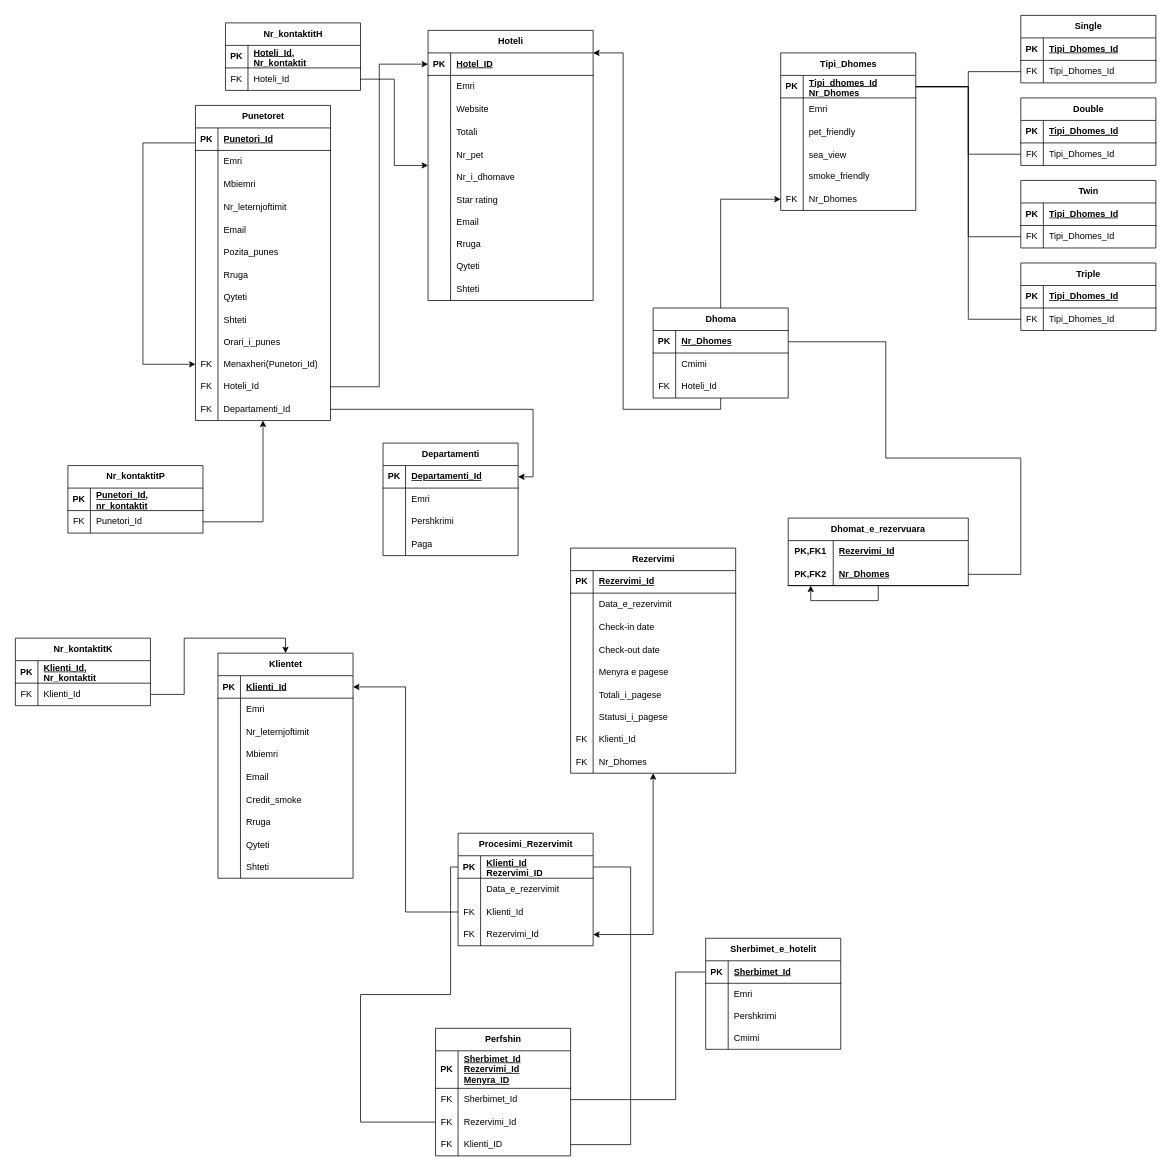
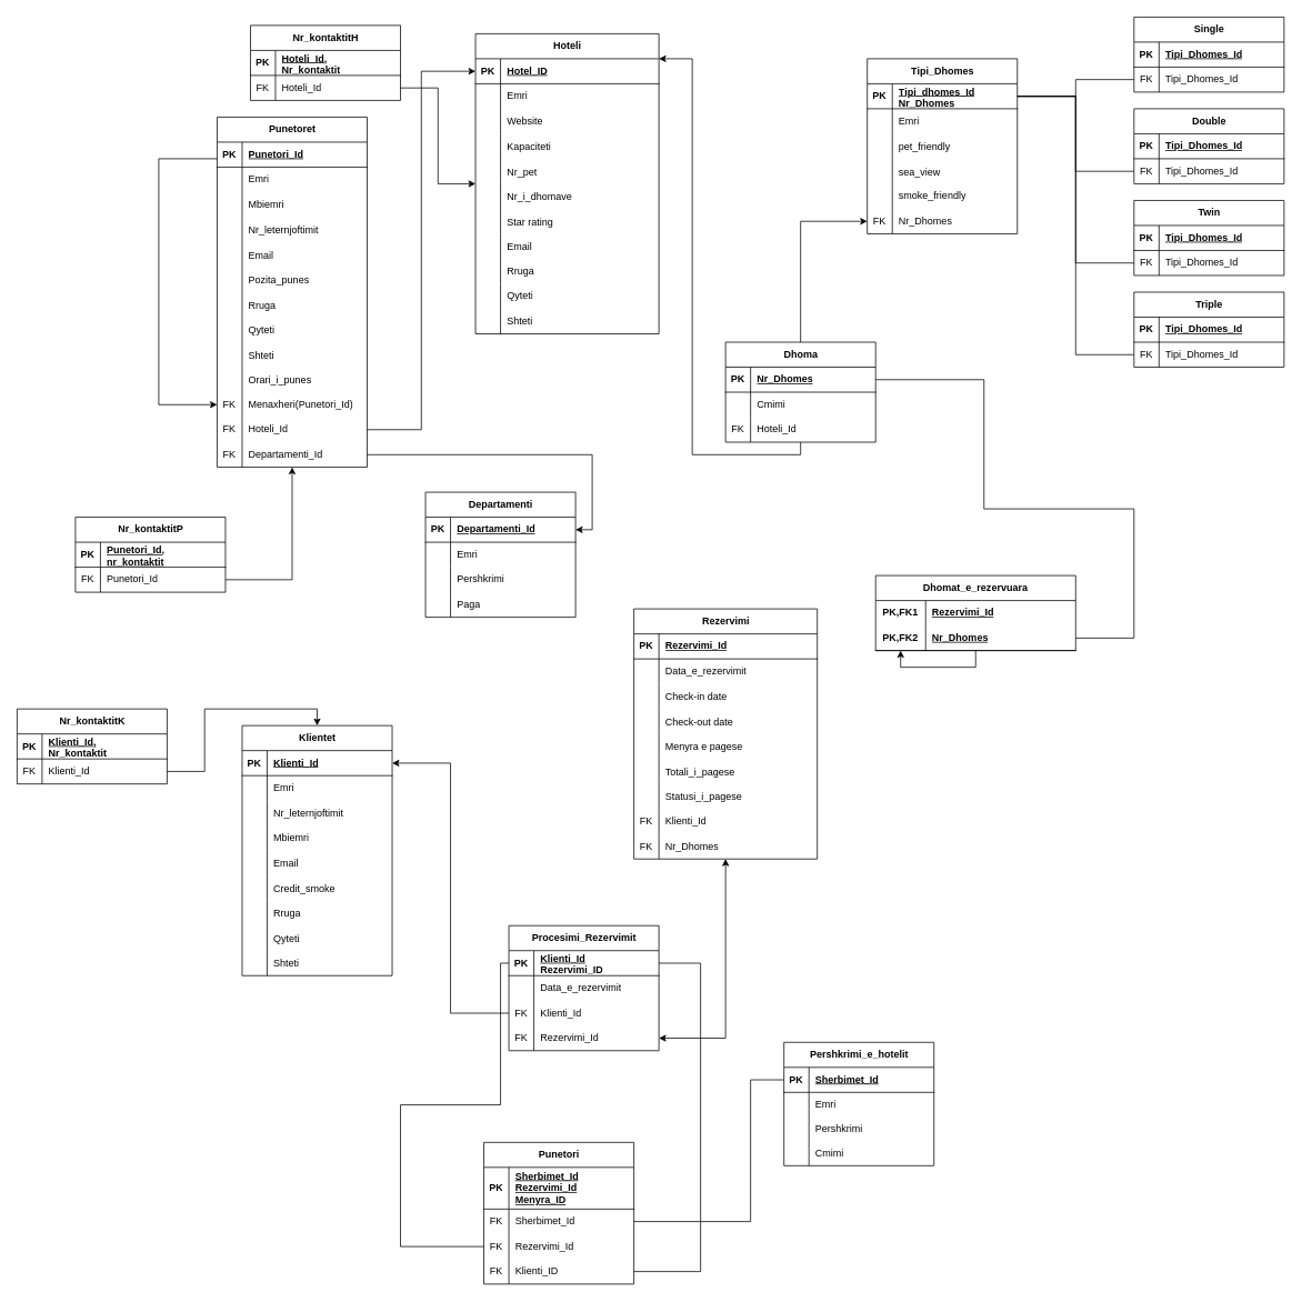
- <mxCell id="15" value="Totali" style="shape=partialRectangle;connectable=0;fillColor=none;top=0;left=0;bottom=0;right=0;align=left;spacingLeft=6;overflow=hidden;labelBackgroundColor=none;" parent="13" vertex="1"><mxGeometry x="30" width="190" height="30" as="geometry"><mxRectangle width="190" height="30" as="alternateBounds" /></mxGeometry></mxCell>
+ <mxCell id="15" value="Kapaciteti" style="shape=partialRectangle;connectable=0;fillColor=none;top=0;left=0;bottom=0;right=0;align=left;spacingLeft=6;overflow=hidden;labelBackgroundColor=none;" parent="13" vertex="1"><mxGeometry x="30" width="190" height="30" as="geometry"><mxRectangle width="190" height="30" as="alternateBounds" /></mxGeometry></mxCell>
- <mxCell id="124" value="Sherbimet_e_hotelit" style="shape=table;startSize=30;container=1;collapsible=1;childLayout=tableLayout;fixedRows=1;rowLines=0;fontStyle=1;align=center;resizeLast=1;html=1;labelBackgroundColor=none;" parent="1" vertex="1"><mxGeometry x="940" y="1250" width="180" height="148" as="geometry" /></mxCell>
+ <mxCell id="124" value="Pershkrimi_e_hotelit" style="shape=table;startSize=30;container=1;collapsible=1;childLayout=tableLayout;fixedRows=1;rowLines=0;fontStyle=1;align=center;resizeLast=1;html=1;labelBackgroundColor=none;" parent="1" vertex="1"><mxGeometry x="940" y="1250" width="180" height="148" as="geometry" /></mxCell>
- <mxCell id="213" value="Perfshin" style="shape=table;startSize=30;container=1;collapsible=1;childLayout=tableLayout;fixedRows=1;rowLines=0;fontStyle=1;align=center;resizeLast=1;html=1;labelBackgroundColor=none;strokeColor=default;verticalAlign=middle;fontFamily=Helvetica;fontSize=12;fontColor=default;fillColor=default;" parent="1" vertex="1"><mxGeometry x="580" y="1370" width="180" height="170" as="geometry" /></mxCell>
+ <mxCell id="213" value="Punetori" style="shape=table;startSize=30;container=1;collapsible=1;childLayout=tableLayout;fixedRows=1;rowLines=0;fontStyle=1;align=center;resizeLast=1;html=1;labelBackgroundColor=none;strokeColor=default;verticalAlign=middle;fontFamily=Helvetica;fontSize=12;fontColor=default;fillColor=default;" parent="1" vertex="1"><mxGeometry x="580" y="1370" width="180" height="170" as="geometry" /></mxCell>
